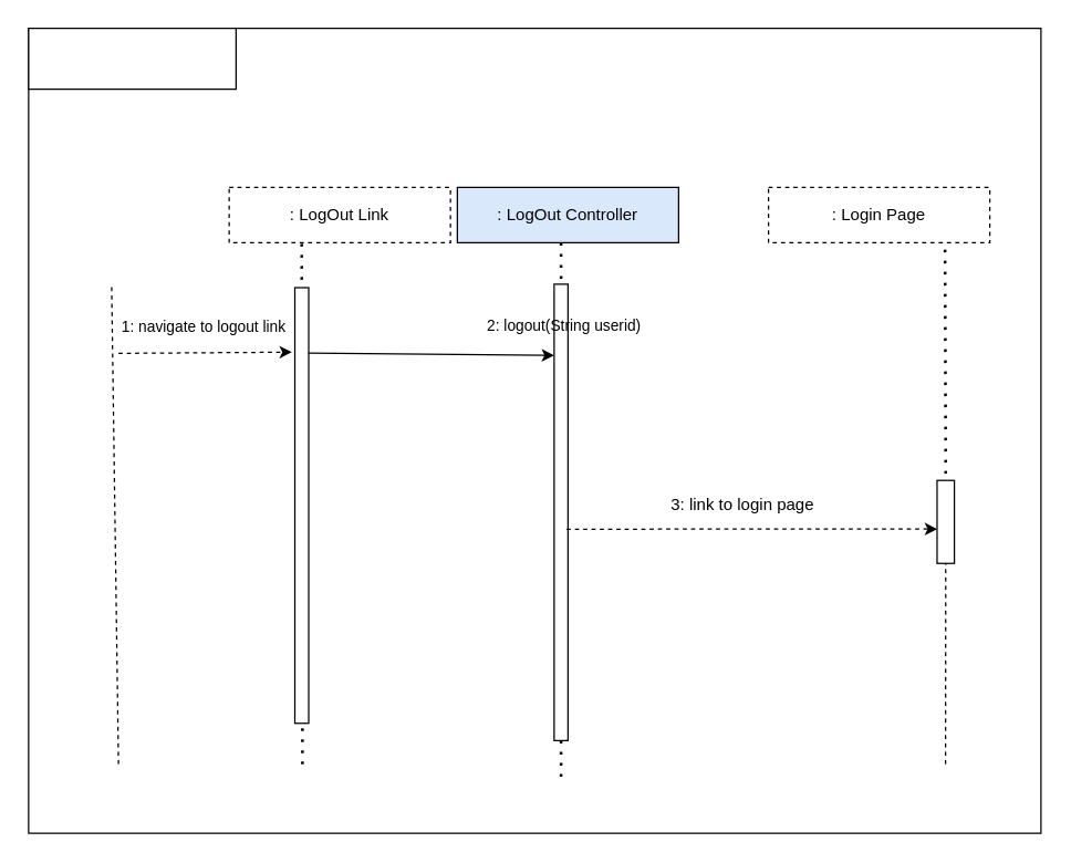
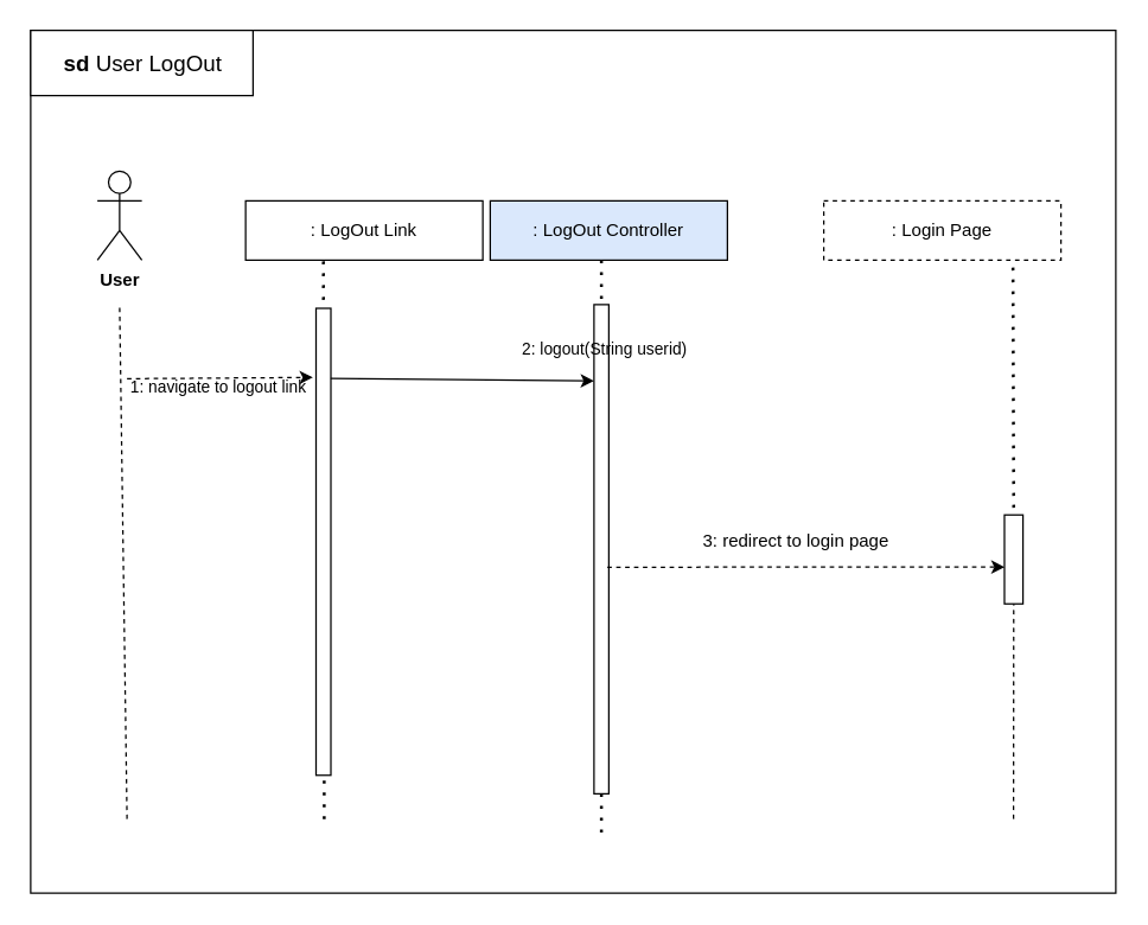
+ <mxCell id="22" value="&lt;b style=&quot;font-size: 15px;&quot;&gt;sd&lt;/b&gt; User LogOut" style="text;html=1;strokeColor=none;fillColor=none;align=center;verticalAlign=middle;whiteSpace=wrap;rounded=0;fontSize=15;" parent="2" vertex="1"><mxGeometry x="2" width="148" height="44" as="geometry" /></mxCell>
+ <mxCell id="5" value="&lt;b&gt;User&lt;/b&gt;" style="shape=umlActor;verticalLabelPosition=bottom;verticalAlign=top;html=1;outlineConnect=0;" parent="2" vertex="1"><mxGeometry x="45" y="95" width="30" height="60" as="geometry" /></mxCell>
- <mxCell id="6" value=": LogOut Link" style="rounded=0;whiteSpace=wrap;html=1;dashed=1;" parent="2" vertex="1"><mxGeometry x="145" y="115" width="160" height="40" as="geometry" /></mxCell>
+ <mxCell id="6" value=": LogOut Link" style="rounded=0;whiteSpace=wrap;html=1;" parent="2" vertex="1"><mxGeometry x="145" y="115" width="160" height="40" as="geometry" /></mxCell>
- <mxCell id="20" value="1: navigate to logout link&lt;span style=&quot;white-space: pre;&quot;&gt; &lt;/span&gt;" style="text;html=1;align=center;verticalAlign=middle;resizable=0;points=[];autosize=1;strokeColor=none;fillColor=none;fontSize=11;" parent="2" vertex="1"><mxGeometry x="58" y="203" width="140" height="25" as="geometry" /></mxCell>
+ <mxCell id="20" value="1: navigate to logout link&lt;span style=&quot;white-space: pre;&quot;&gt; &lt;/span&gt;" style="text;html=1;align=center;verticalAlign=middle;resizable=0;points=[];autosize=1;strokeColor=none;fillColor=none;fontSize=11;" parent="2" vertex="1"><mxGeometry x="58" y="228" width="140" height="25" as="geometry" /></mxCell>
- <mxCell id="18" value="3: link to login page" style="text;html=1;align=center;verticalAlign=middle;resizable=0;points=[];autosize=1;strokeColor=none;fillColor=none;" parent="2" vertex="1"><mxGeometry x="444" y="332" width="143" height="26" as="geometry" /></mxCell>
+ <mxCell id="18" value="3: redirect to login page" style="text;html=1;align=center;verticalAlign=middle;resizable=0;points=[];autosize=1;strokeColor=none;fillColor=none;" parent="2" vertex="1"><mxGeometry x="444" y="332" width="143" height="26" as="geometry" /></mxCell>
